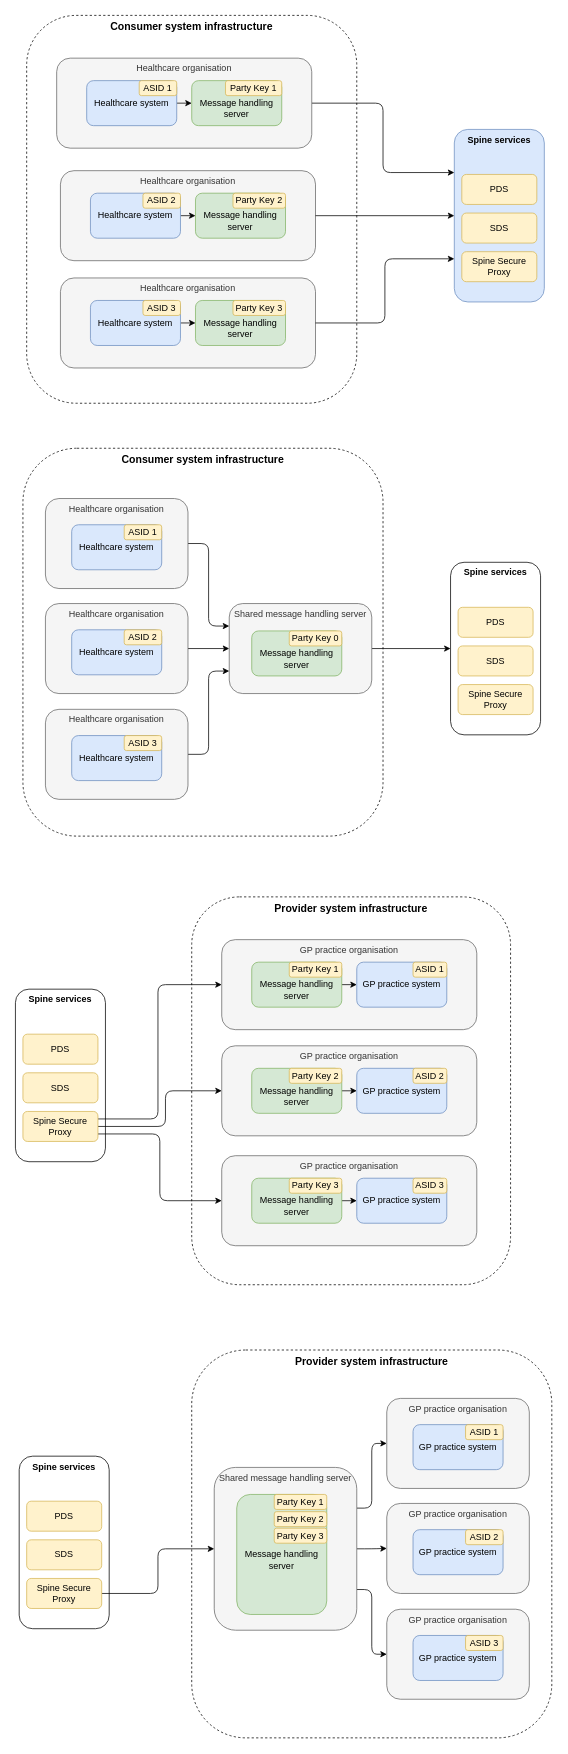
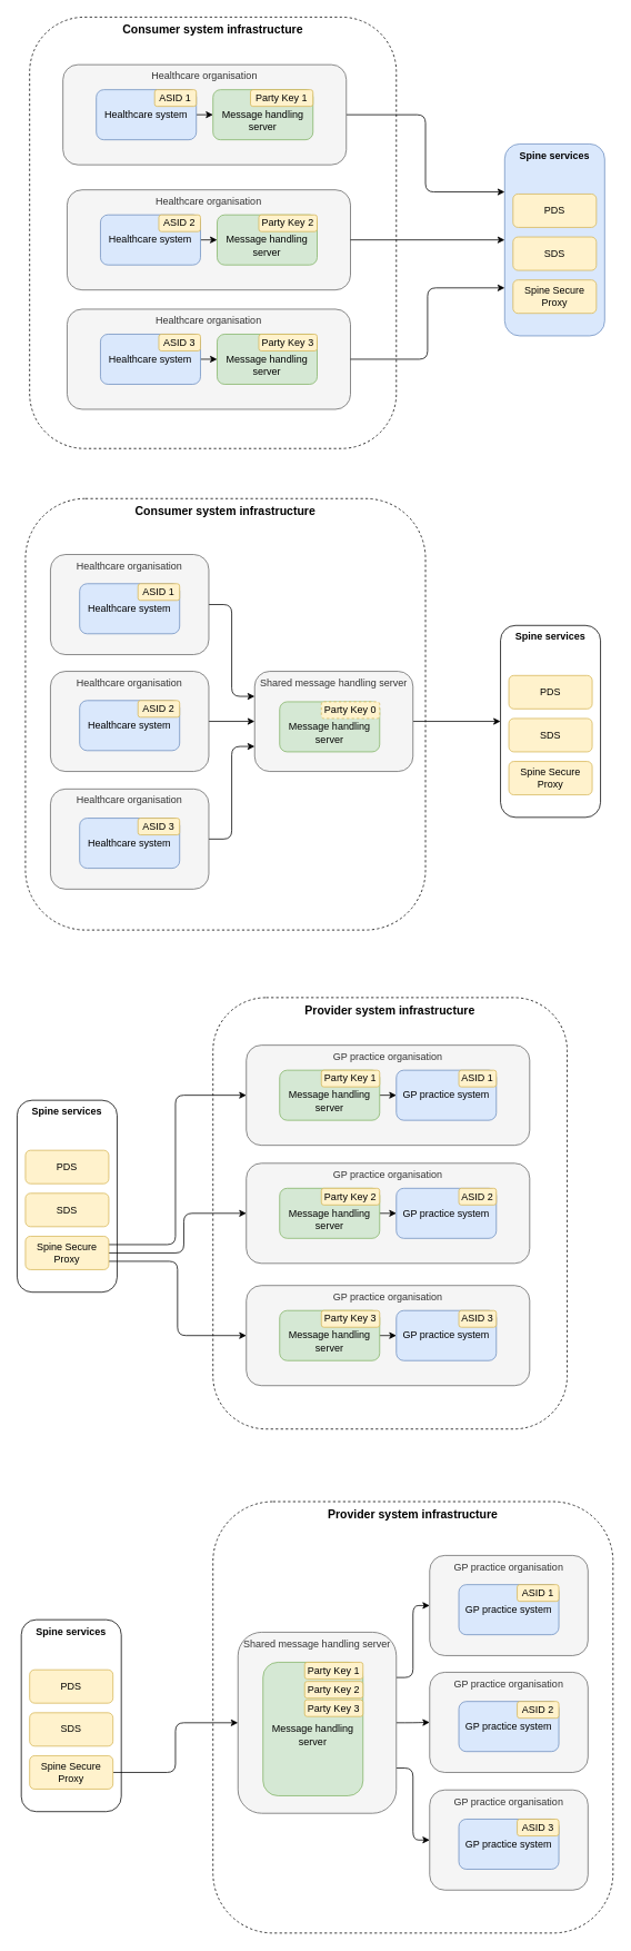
- <mxCell id="36" value="Party Key 0&lt;br&gt;" style="rounded=1;whiteSpace=wrap;html=1;fillColor=#fff2cc;strokeColor=#d6b656;" parent="34" vertex="1"><mxGeometry x="50" width="70" height="20" as="geometry" /></mxCell>
+ <mxCell id="36" value="Party Key 0&lt;br&gt;" style="rounded=1;whiteSpace=wrap;html=1;fillColor=#fff2cc;strokeColor=#d6b656;dashed=1;" parent="34" vertex="1"><mxGeometry x="50" width="70" height="20" as="geometry" /></mxCell>
